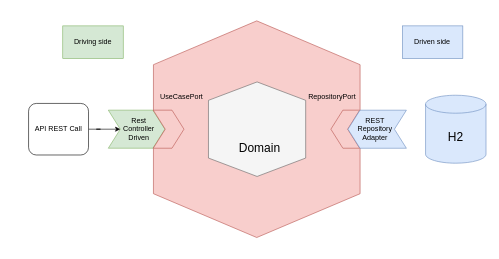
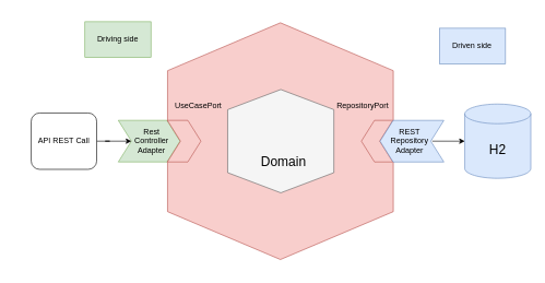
- <mxCell id="15" value="Driving side" style="text;html=1;align=center;verticalAlign=middle;whiteSpace=wrap;rounded=0;fillColor=#d5e8d4;strokeColor=#82b366;" vertex="1" parent="2"><mxGeometry x="84.043" y="22.674" width="100.851" height="54.419" as="geometry" /></mxCell>
+ <mxCell id="15" value="Driving side" style="text;html=1;align=center;verticalAlign=middle;whiteSpace=wrap;rounded=0;fillColor=#d5e8d4;strokeColor=#82b366;" vertex="1" parent="2"><mxGeometry x="109.043" y="12.674" width="100.851" height="54.419" as="geometry" /></mxCell>
- <mxCell id="13" value="&lt;span&gt;Rest Controller Driven&lt;/span&gt;" style="text;html=1;align=center;verticalAlign=middle;whiteSpace=wrap;rounded=0;fontSize=12;" vertex="1" parent="2"><mxGeometry x="191.62" y="167.77" width="38.38" height="54.42" as="geometry" /></mxCell>
+ <mxCell id="13" value="&lt;span&gt;Rest Controller Adapter&lt;/span&gt;" style="text;html=1;align=center;verticalAlign=middle;whiteSpace=wrap;rounded=0;fontSize=12;" vertex="1" parent="2"><mxGeometry x="191.62" y="167.77" width="38.38" height="54.42" as="geometry" /></mxCell>
+ <mxCell id="19" style="edgeStyle=orthogonalEdgeStyle;rounded=0;orthogonalLoop=1;jettySize=auto;html=1;exitX=1;exitY=0.5;exitDx=0;exitDy=0;entryX=0;entryY=0.5;entryDx=0;entryDy=0;entryPerimeter=0;" edge="1" parent="2" source="18" target="6"><mxGeometry relative="1" as="geometry" /></mxCell>
